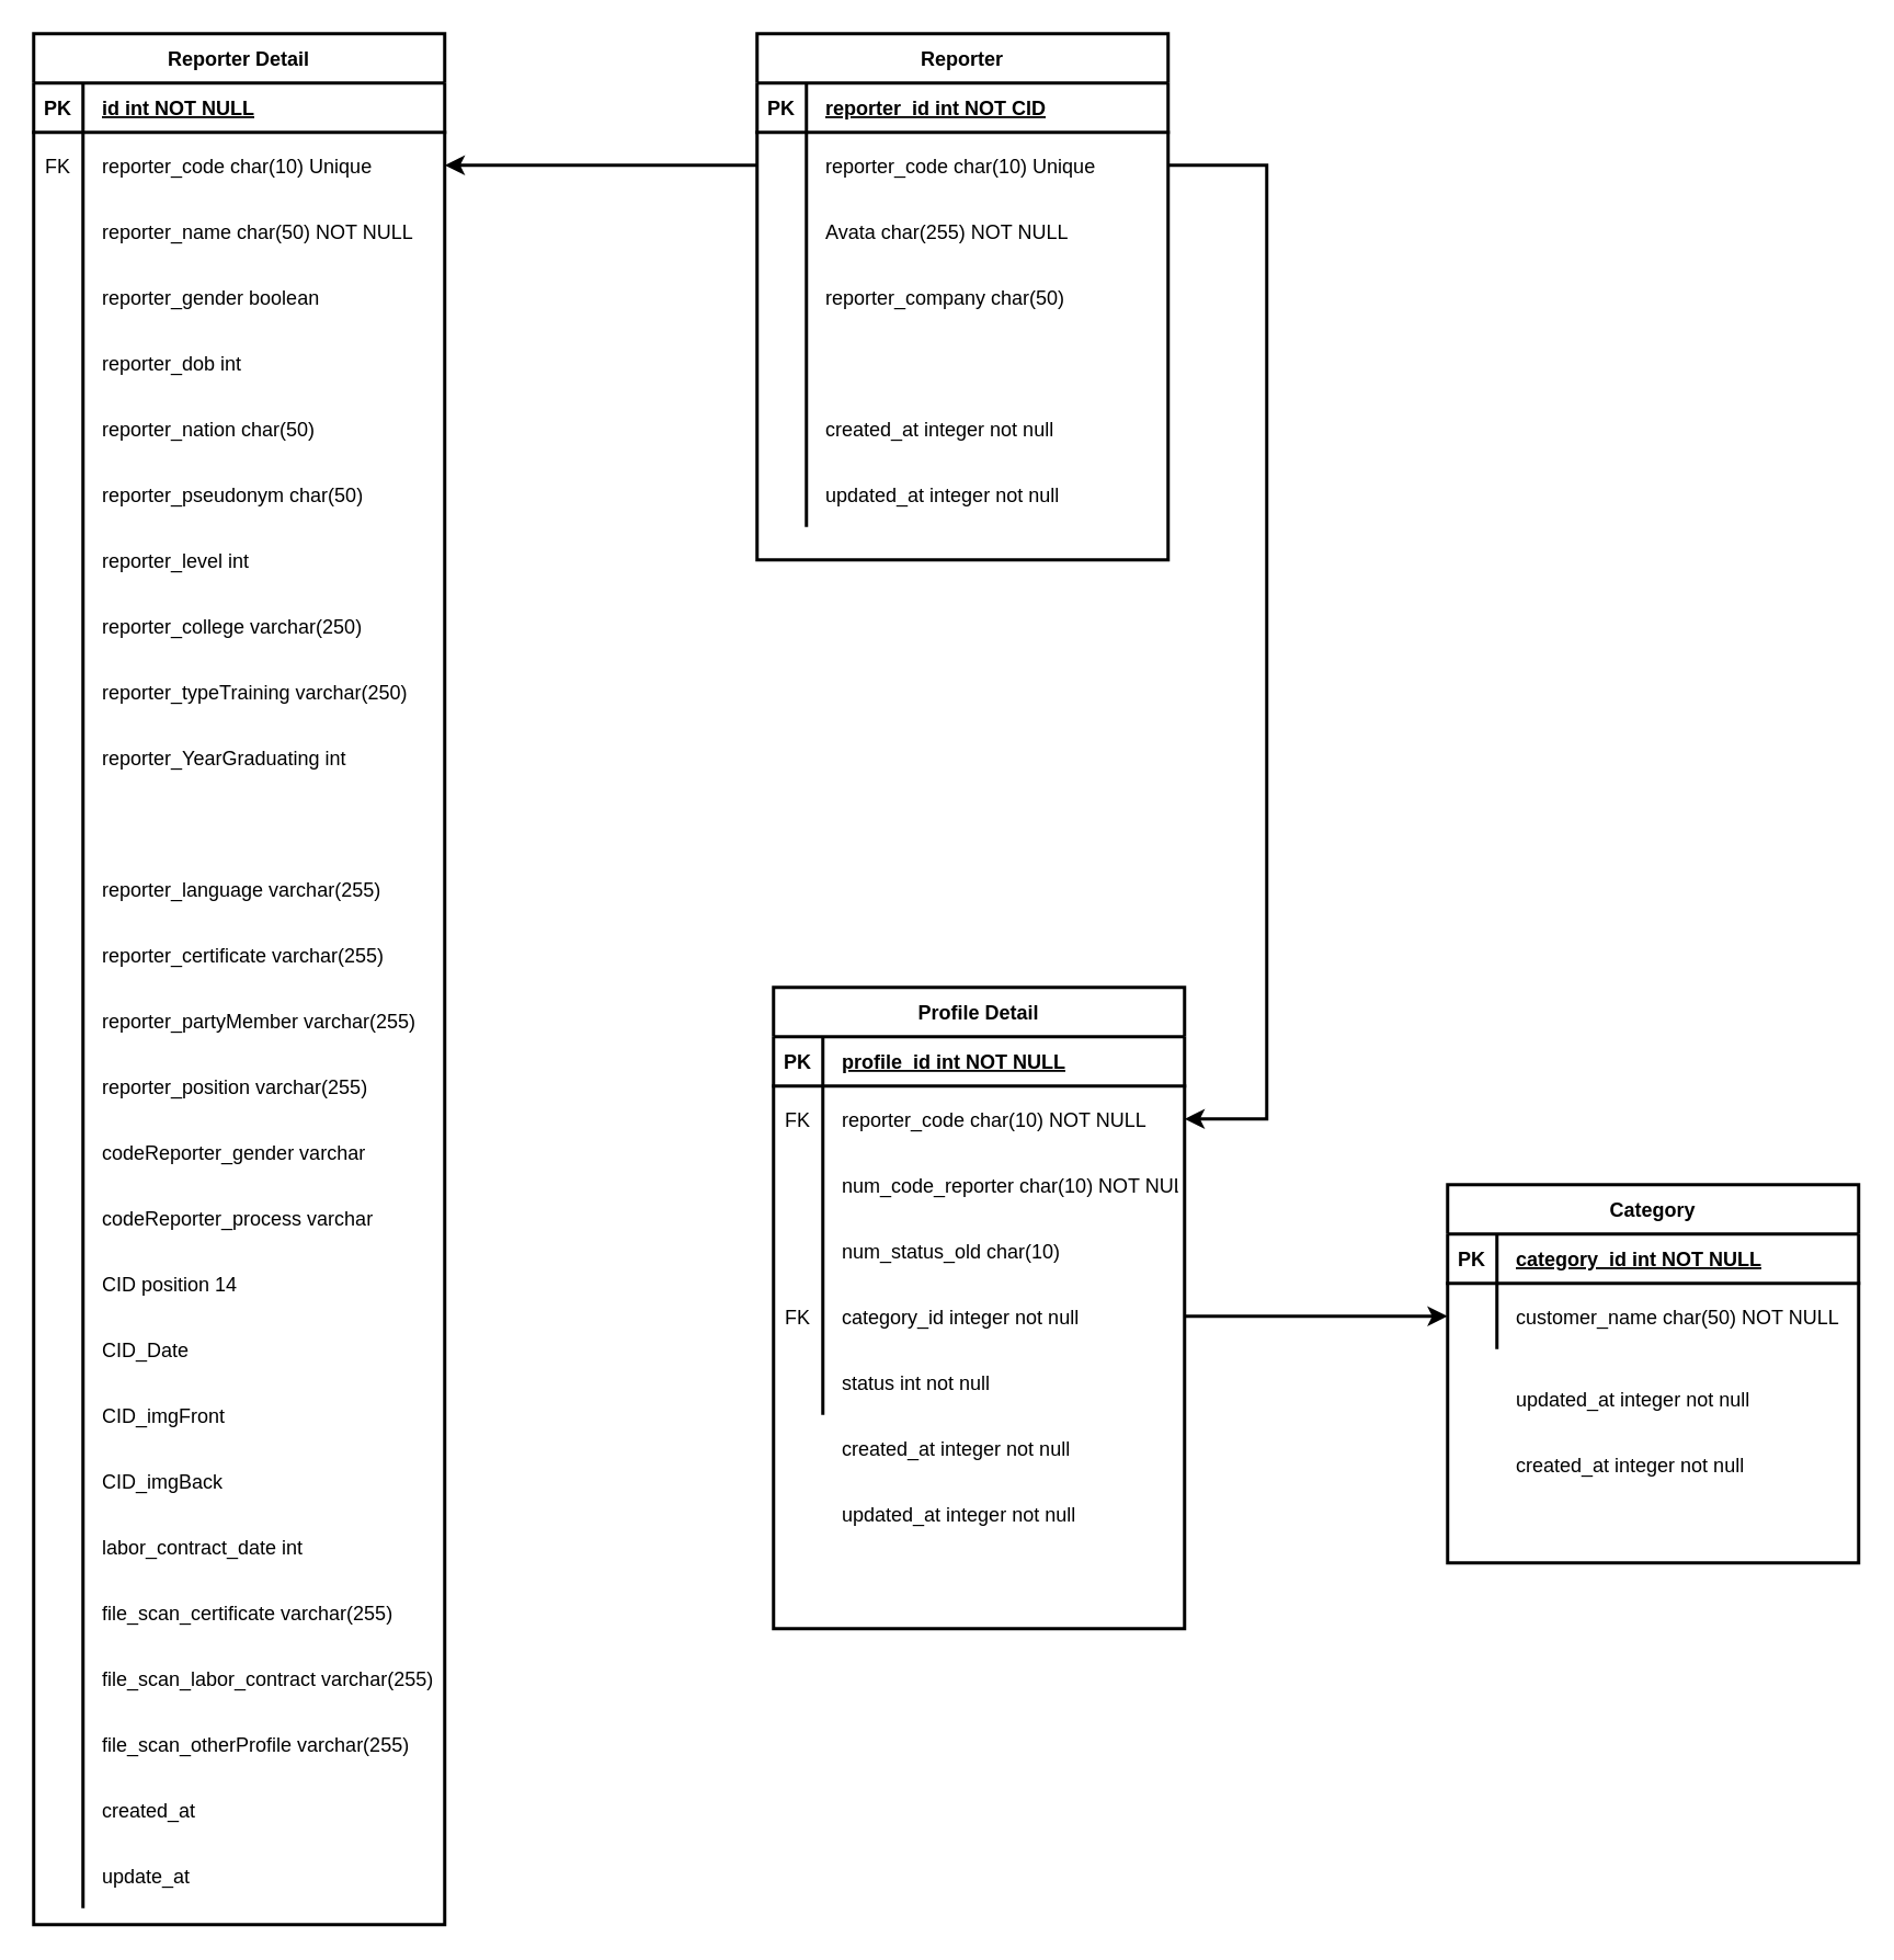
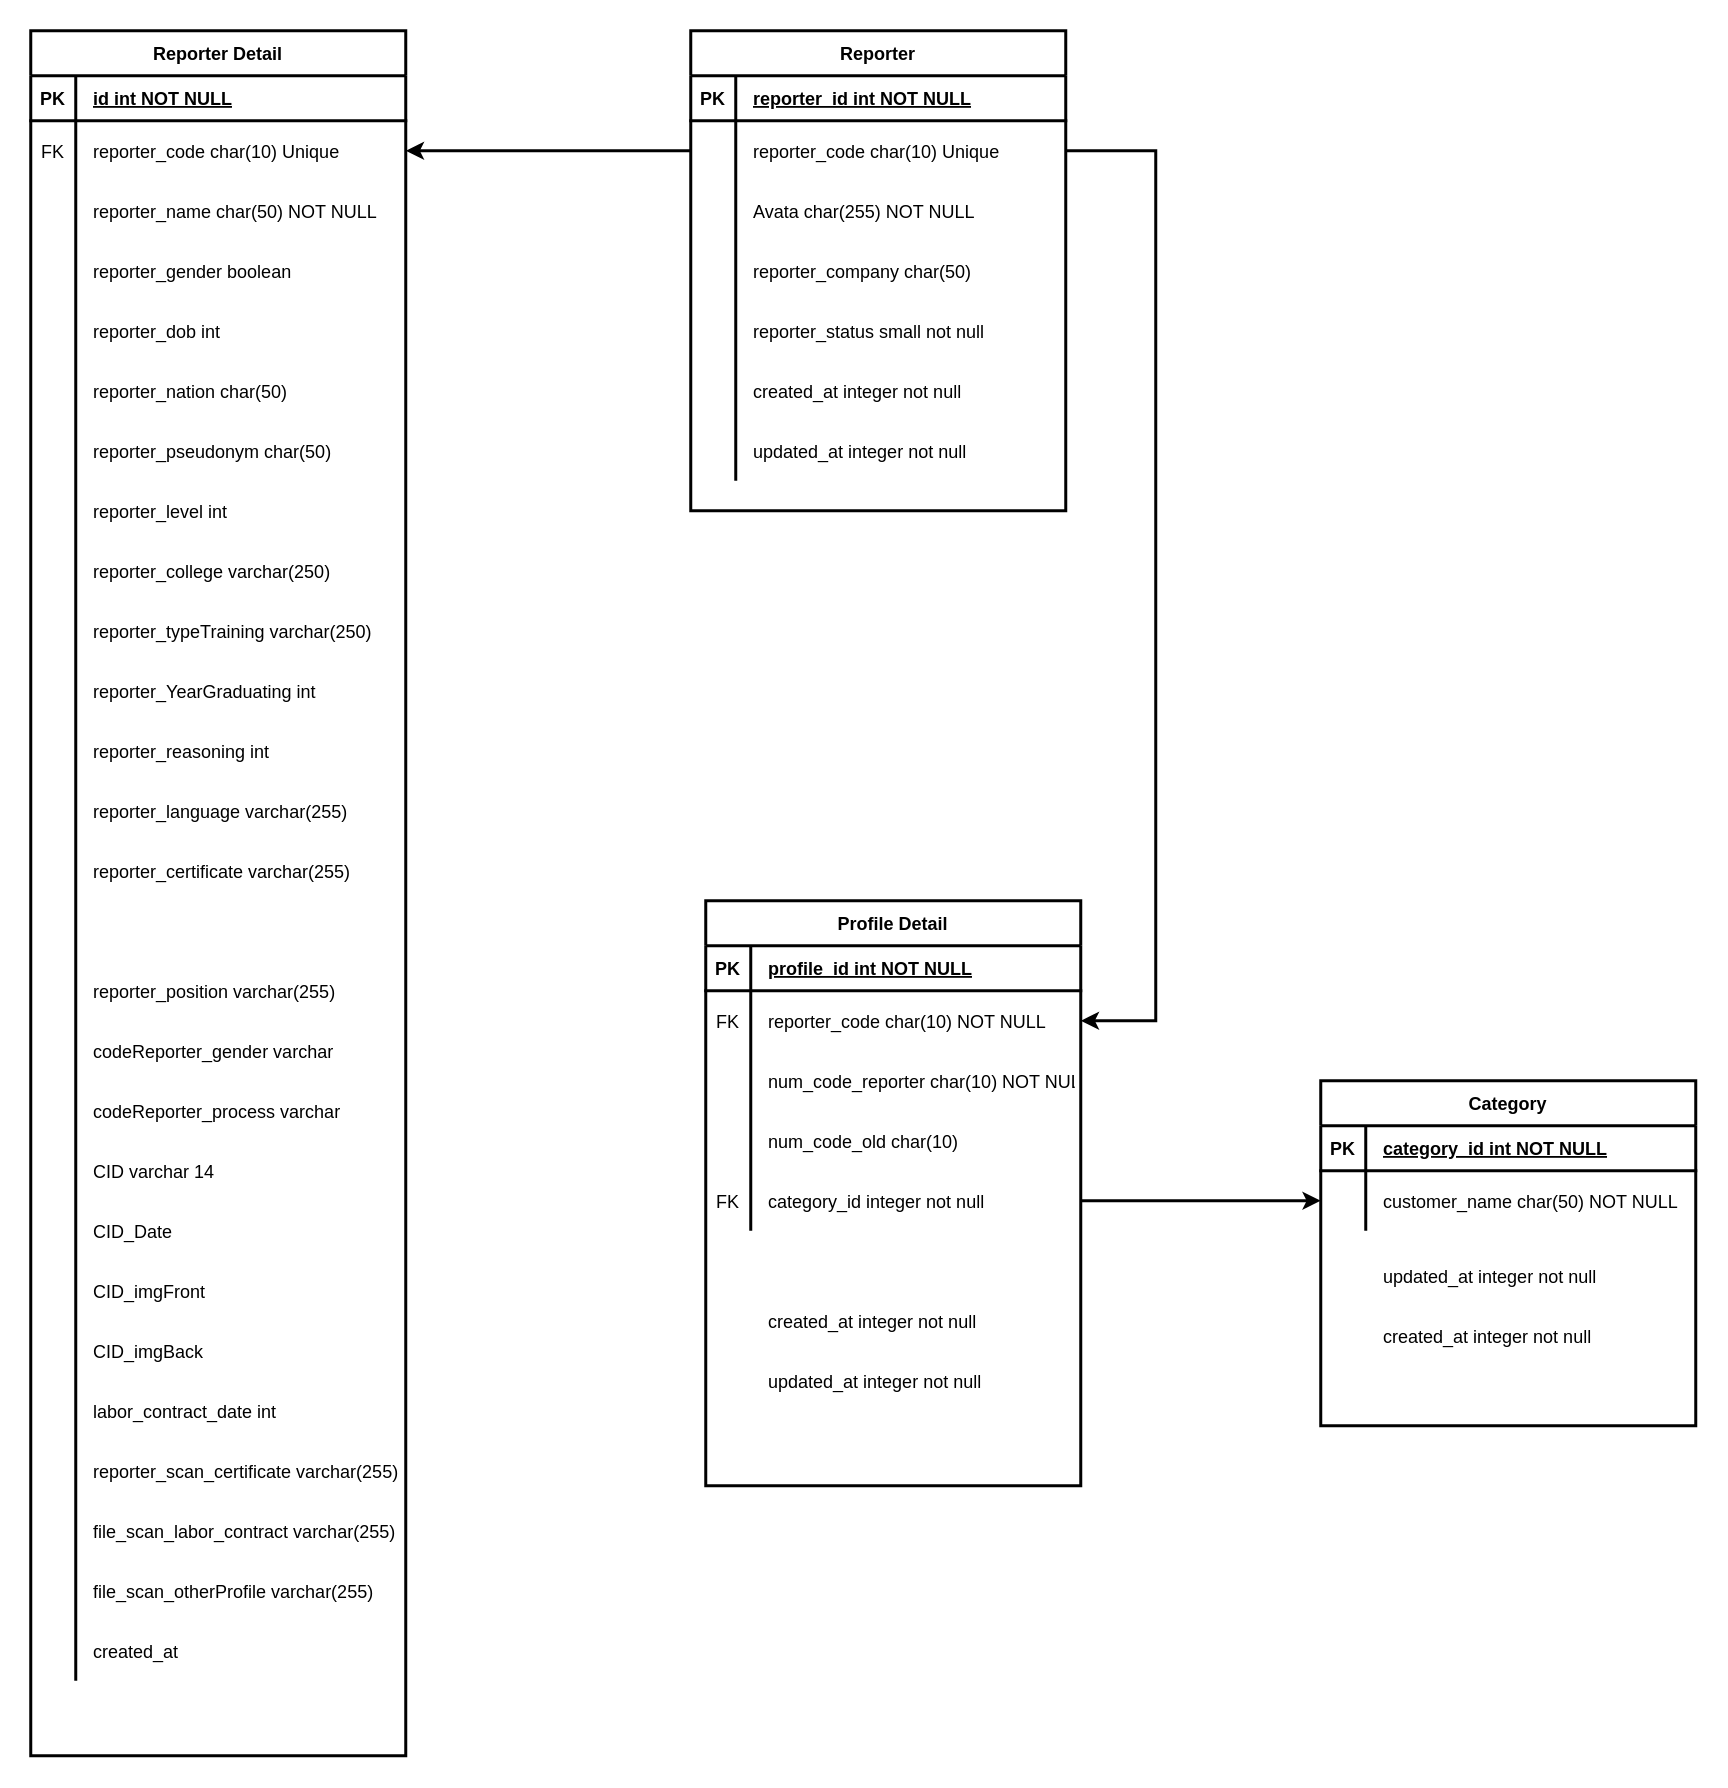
- <mxCell id="39" value="reporter_id int NOT CID " style="shape=partialRectangle;overflow=hidden;connectable=0;fillColor=none;top=0;left=0;bottom=0;right=0;align=left;spacingLeft=6;fontStyle=5;spacing=6;strokeWidth=2;" vertex="1" parent="37"><mxGeometry x="30" width="220" height="30" as="geometry" /></mxCell>
+ <mxCell id="39" value="reporter_id int NOT NULL " style="shape=partialRectangle;overflow=hidden;connectable=0;fillColor=none;top=0;left=0;bottom=0;right=0;align=left;spacingLeft=6;fontStyle=5;spacing=6;strokeWidth=2;" vertex="1" parent="37"><mxGeometry x="30" width="220" height="30" as="geometry" /></mxCell>
+ <mxCell id="51" value="reporter_status small not null" style="shape=partialRectangle;overflow=hidden;connectable=0;fillColor=none;top=0;left=0;bottom=0;right=0;align=left;spacingLeft=6;spacing=6;strokeWidth=2;" vertex="1" parent="49"><mxGeometry x="30" width="220" height="40" as="geometry" /></mxCell>
+ <mxCell id="95" value="reporter_reasoning int" style="shape=partialRectangle;overflow=hidden;connectable=0;fillColor=none;top=0;left=0;bottom=0;right=0;align=left;spacingLeft=6;spacing=6;strokeWidth=2;" vertex="1" parent="93"><mxGeometry x="30" width="220.0" height="40" as="geometry" /></mxCell>
- <mxCell id="104" value="reporter_partyMember varchar(255)" style="shape=partialRectangle;overflow=hidden;connectable=0;fillColor=none;top=0;left=0;bottom=0;right=0;align=left;spacingLeft=6;spacing=6;strokeWidth=2;" vertex="1" parent="102"><mxGeometry x="30" width="220.0" height="40" as="geometry" /></mxCell>
- <mxCell id="17" value="num_status_old char(10)" style="shape=partialRectangle;overflow=hidden;connectable=0;fillColor=none;top=0;left=0;bottom=0;right=0;align=left;spacingLeft=6;spacing=6;strokeWidth=2;" vertex="1" parent="15"><mxGeometry x="30" width="220" height="40" as="geometry" /></mxCell>
+ <mxCell id="17" value="num_code_old char(10)" style="shape=partialRectangle;overflow=hidden;connectable=0;fillColor=none;top=0;left=0;bottom=0;right=0;align=left;spacingLeft=6;spacing=6;strokeWidth=2;" vertex="1" parent="15"><mxGeometry x="30" width="220" height="40" as="geometry" /></mxCell>
- <mxCell id="116" value="CID position 14" style="shape=partialRectangle;overflow=hidden;connectable=0;fillColor=none;top=0;left=0;bottom=0;right=0;align=left;spacingLeft=6;spacing=6;strokeWidth=2;" vertex="1" parent="114"><mxGeometry x="30" width="220.0" height="40" as="geometry" /></mxCell>
+ <mxCell id="116" value="CID varchar 14" style="shape=partialRectangle;overflow=hidden;connectable=0;fillColor=none;top=0;left=0;bottom=0;right=0;align=left;spacingLeft=6;spacing=6;strokeWidth=2;" vertex="1" parent="114"><mxGeometry x="30" width="220.0" height="40" as="geometry" /></mxCell>
- <mxCell id="23" value="status int not null" style="shape=partialRectangle;overflow=hidden;connectable=0;fillColor=none;top=0;left=0;bottom=0;right=0;align=left;spacingLeft=6;spacing=6;strokeWidth=2;" vertex="1" parent="21"><mxGeometry x="30" width="220" height="40" as="geometry" /></mxCell>
- <mxCell id="131" value="file_scan_certificate varchar(255)" style="shape=partialRectangle;overflow=hidden;connectable=0;fillColor=none;top=0;left=0;bottom=0;right=0;align=left;spacingLeft=6;spacing=6;strokeWidth=2;" vertex="1" parent="129"><mxGeometry x="30" width="220.0" height="40" as="geometry" /></mxCell>
+ <mxCell id="131" value="reporter_scan_certificate varchar(255)" style="shape=partialRectangle;overflow=hidden;connectable=0;fillColor=none;top=0;left=0;bottom=0;right=0;align=left;spacingLeft=6;spacing=6;strokeWidth=2;" vertex="1" parent="129"><mxGeometry x="30" width="220.0" height="40" as="geometry" /></mxCell>
- <mxCell id="143" value="update_at" style="shape=partialRectangle;overflow=hidden;connectable=0;fillColor=none;top=0;left=0;bottom=0;right=0;align=left;spacingLeft=6;spacing=6;strokeWidth=2;" vertex="1" parent="141"><mxGeometry x="30" width="220.0" height="40" as="geometry" /></mxCell>
